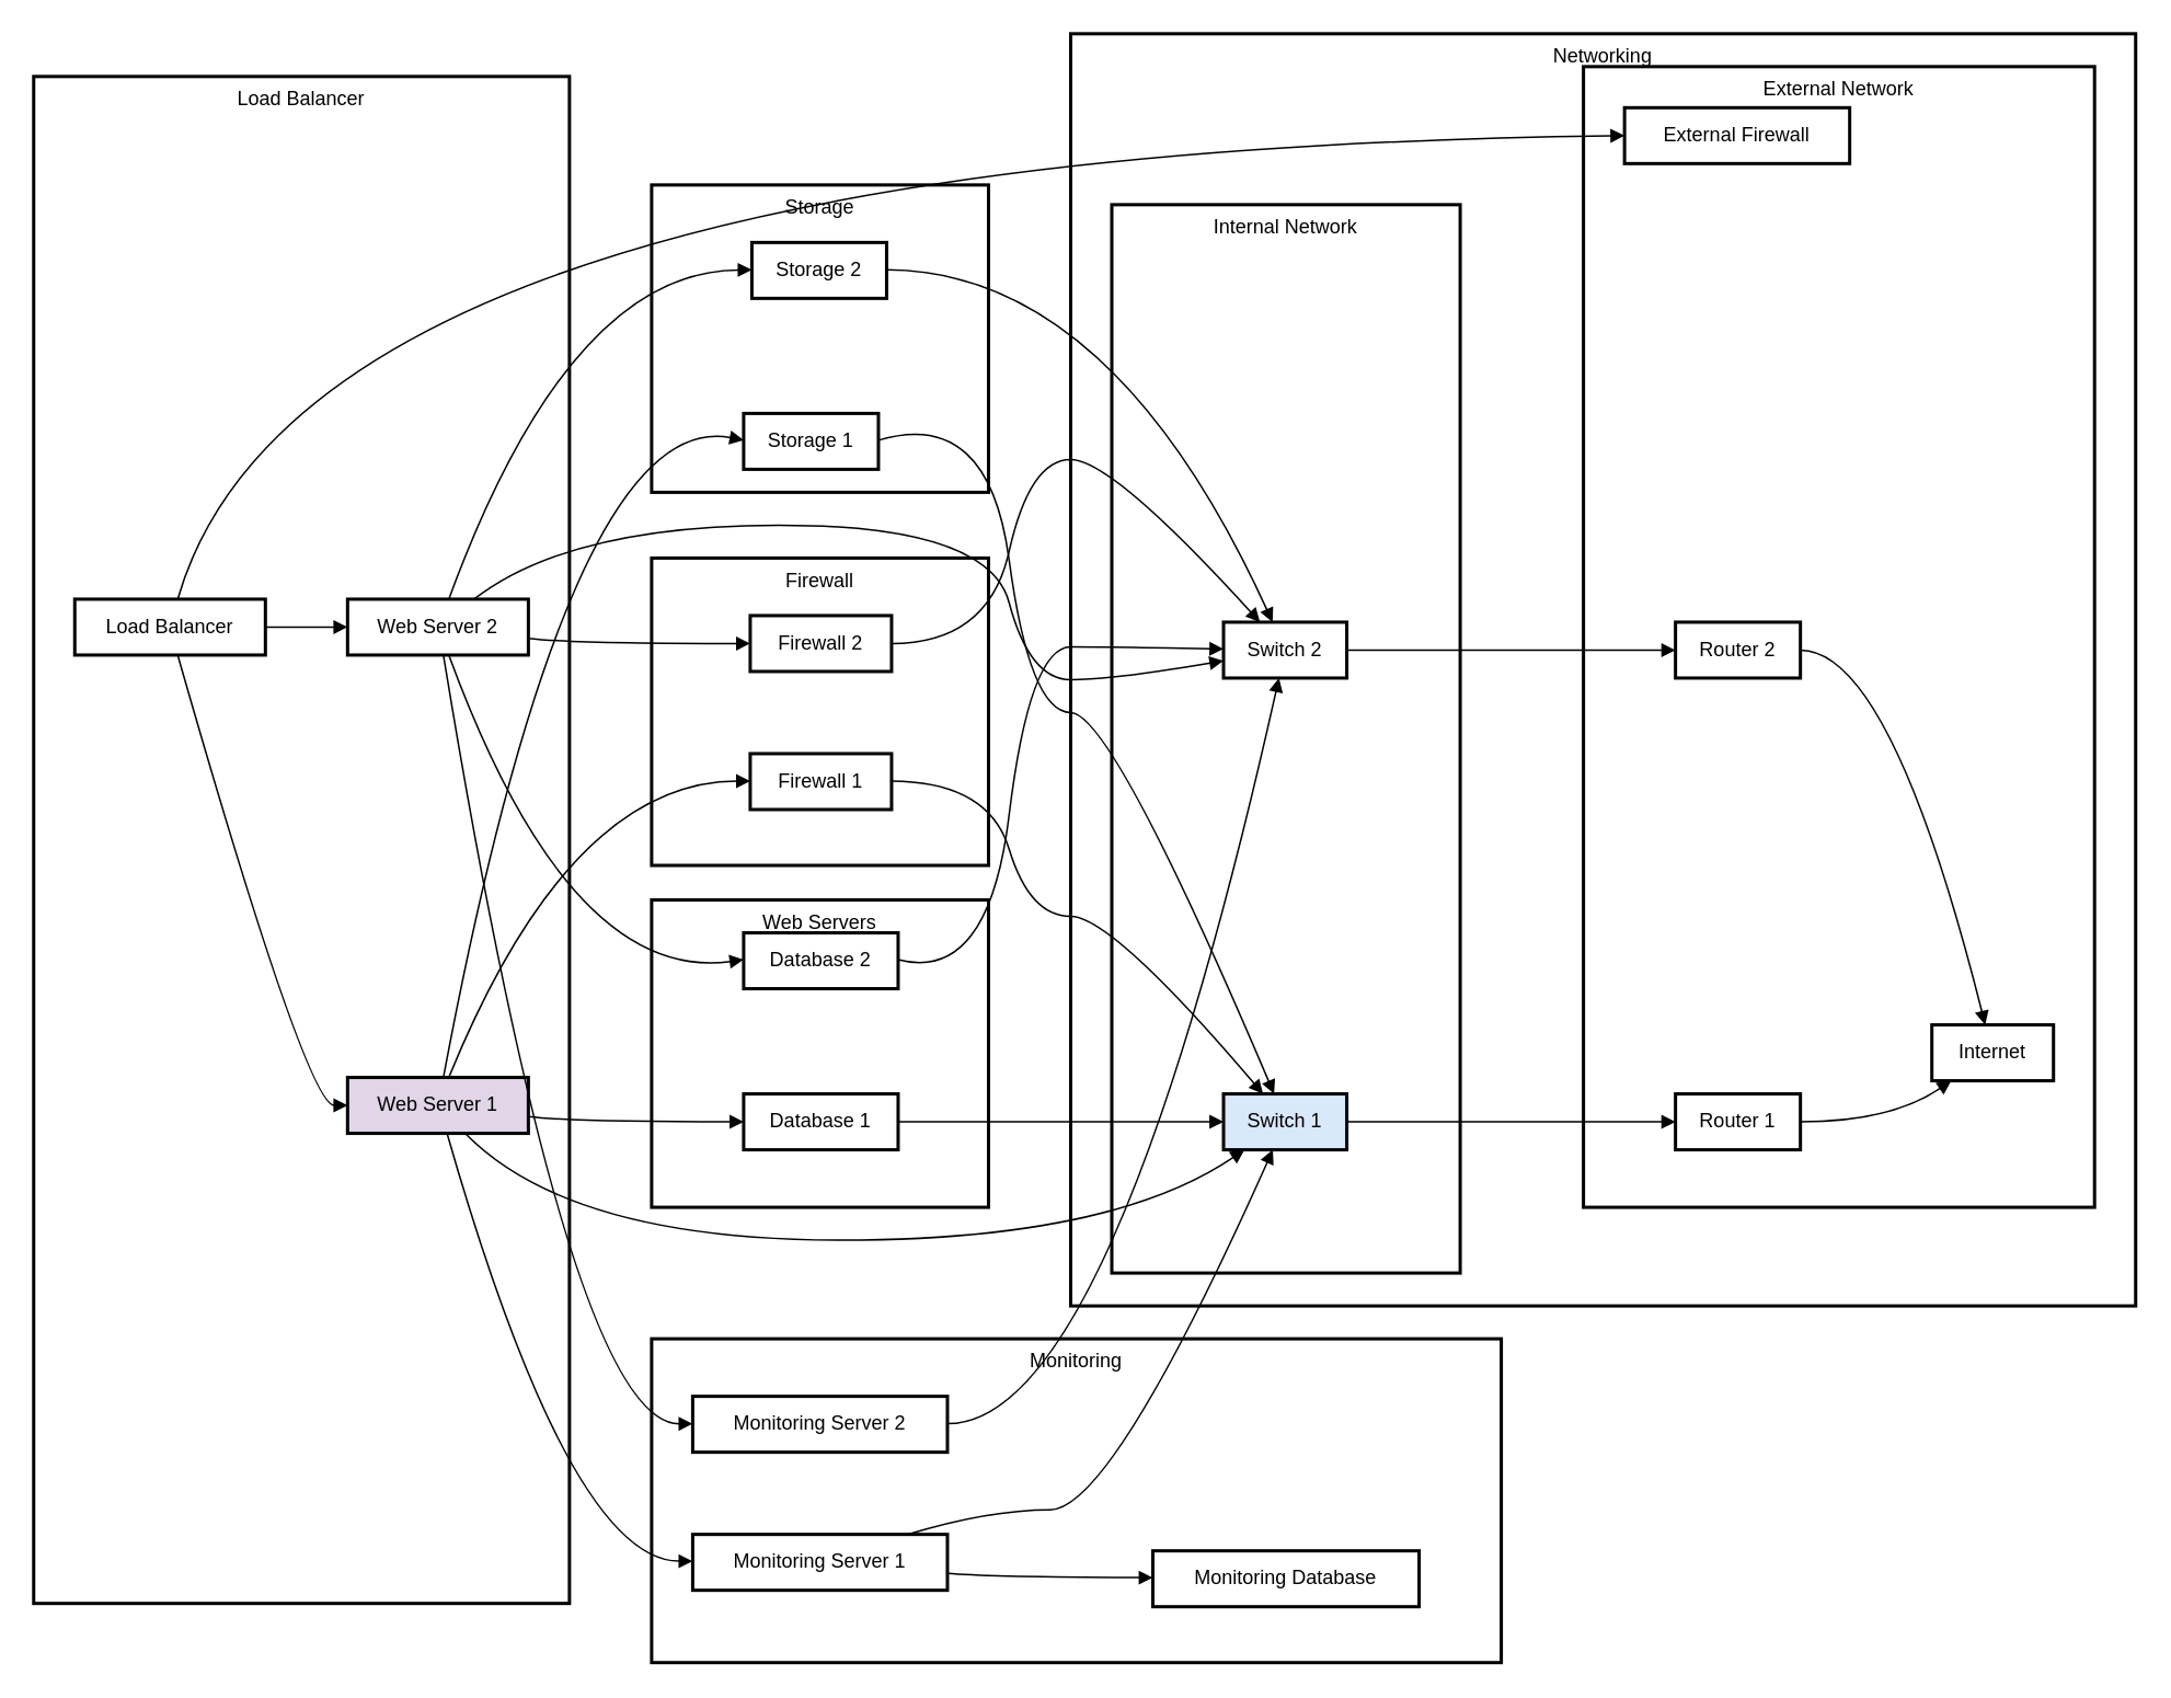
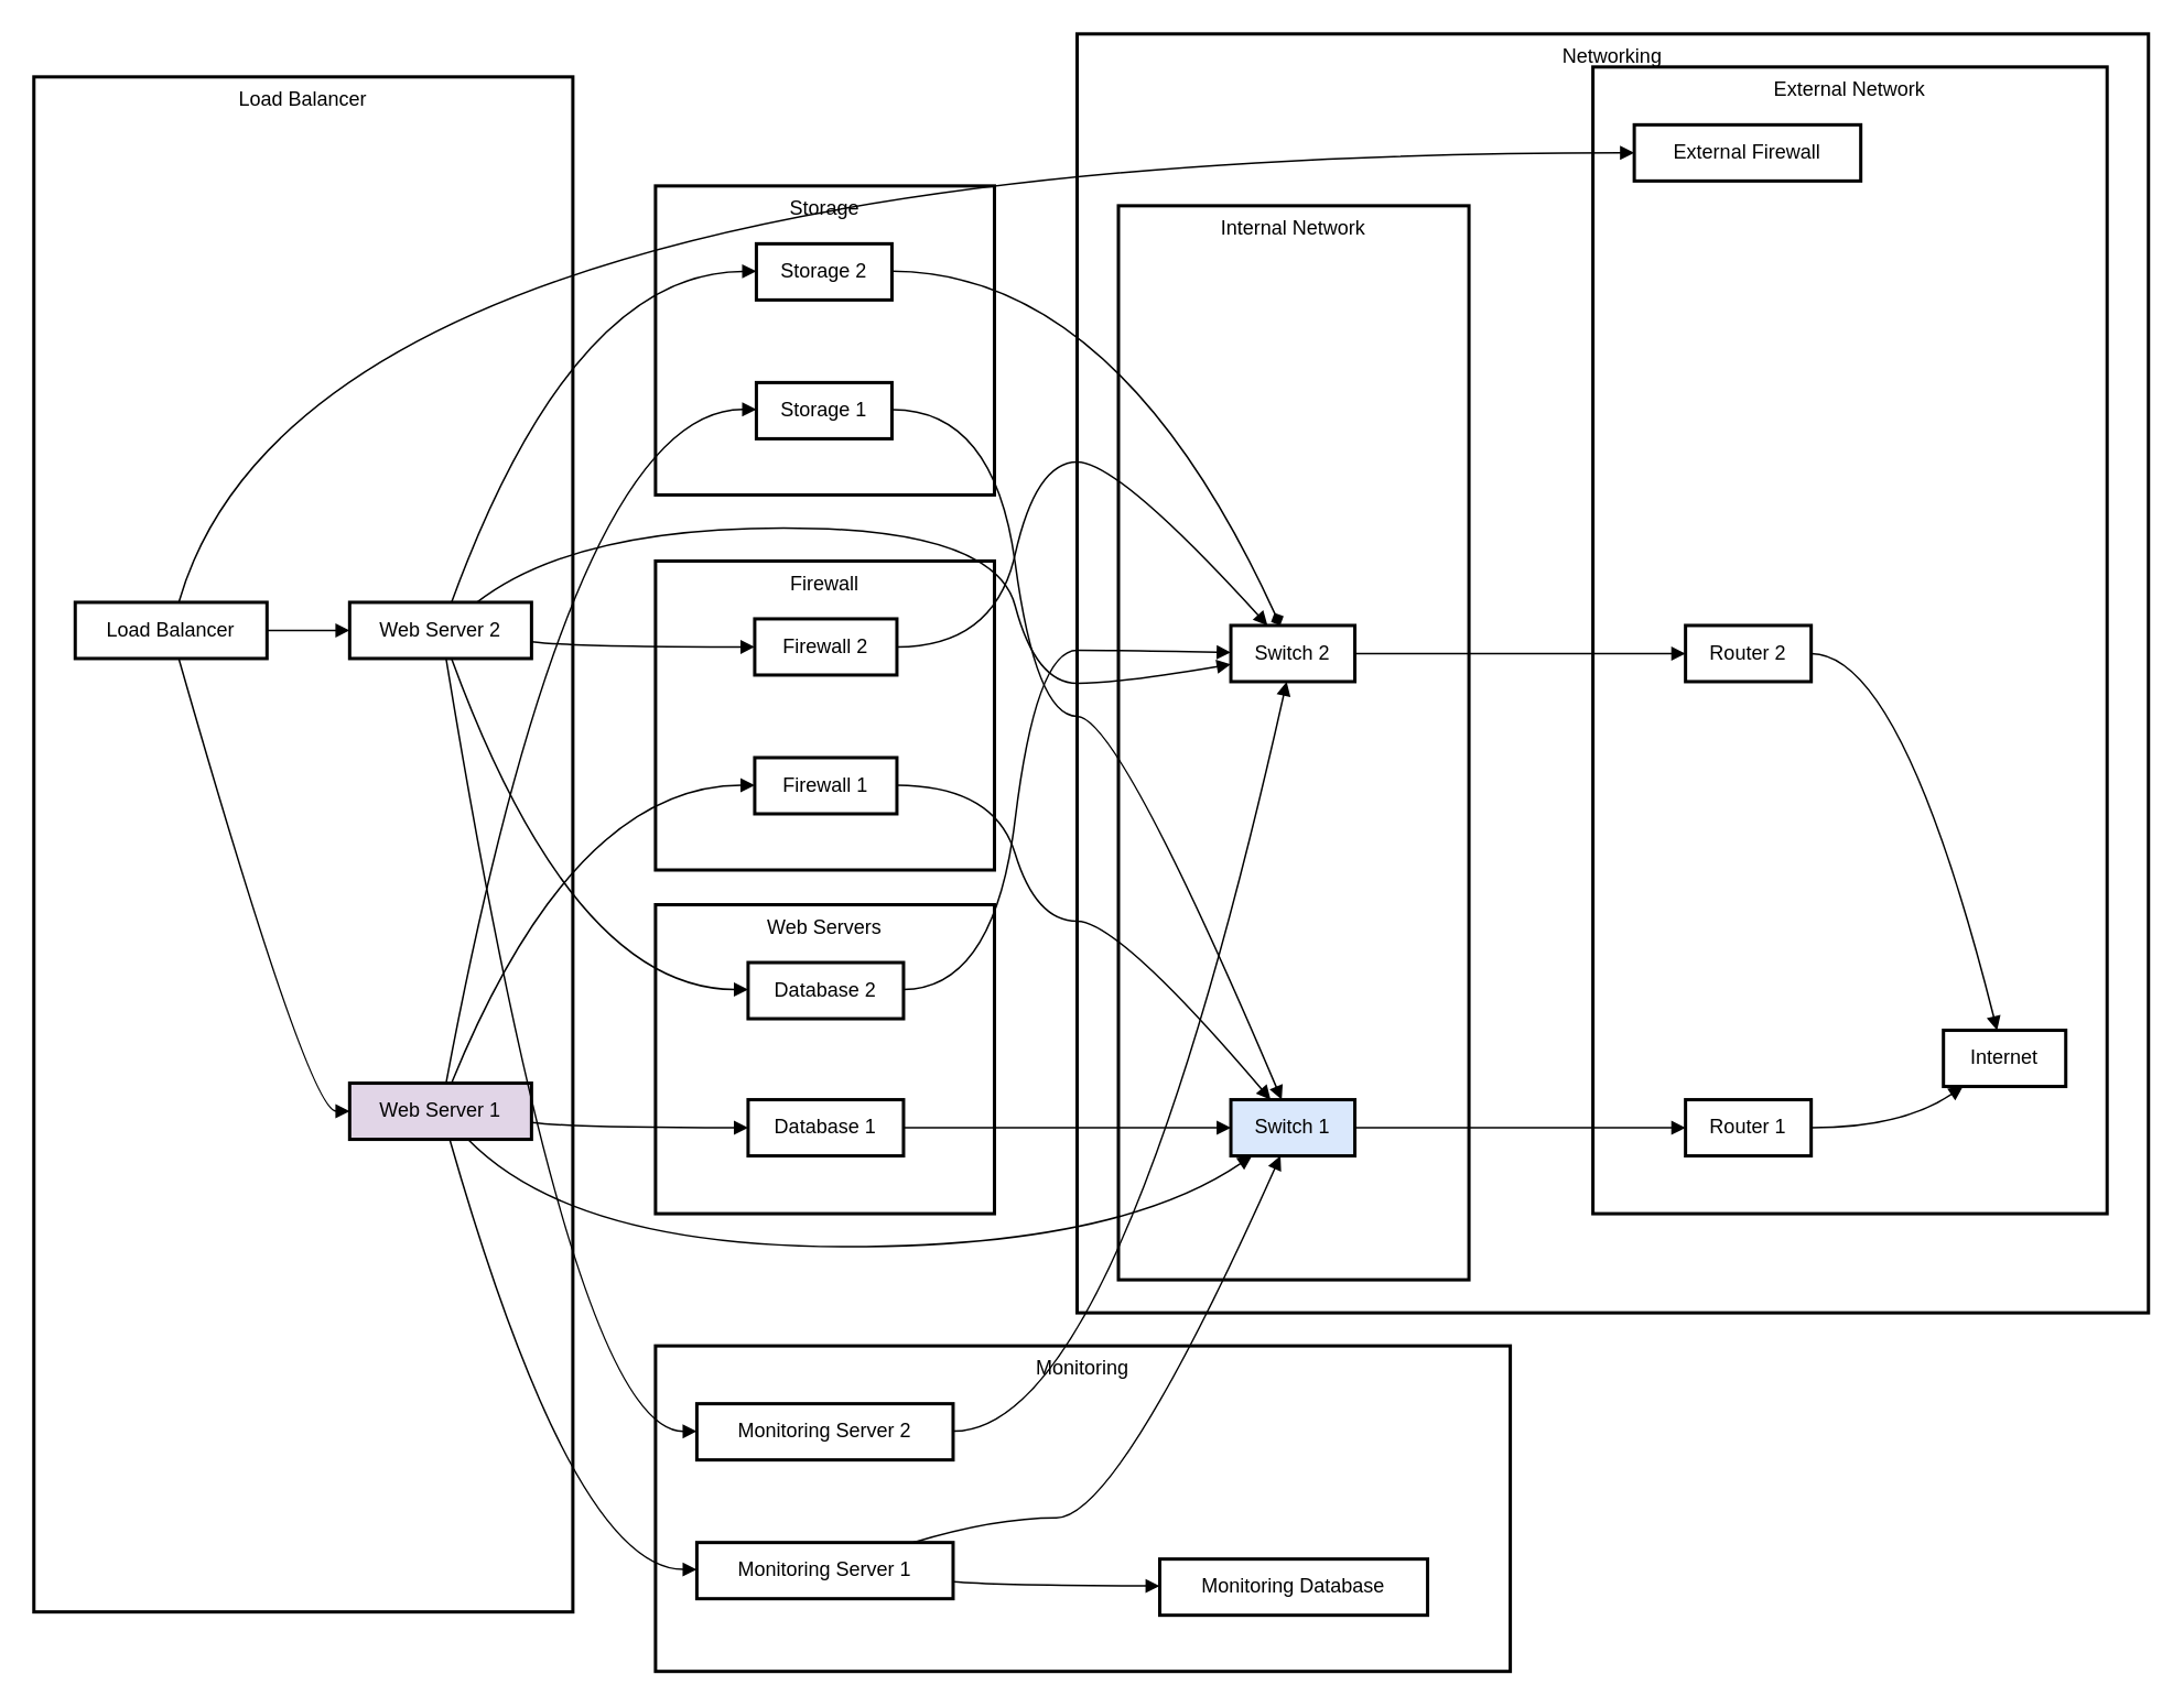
- <mxCell id="5" value="External Firewall" style="whiteSpace=wrap;strokeWidth=2;" vertex="1" parent="1"><mxGeometry x="988" y="65" width="137" height="34" as="geometry" /></mxCell>
+ <mxCell id="5" value="External Firewall" style="whiteSpace=wrap;strokeWidth=2;" vertex="1" parent="1"><mxGeometry x="988" y="75" width="137" height="34" as="geometry" /></mxCell>
- <mxCell id="12" value="Storage 1" style="whiteSpace=wrap;strokeWidth=2;" vertex="1" parent="1"><mxGeometry x="452" y="251" width="82" height="34" as="geometry" /></mxCell>
+ <mxCell id="12" value="Storage 1" style="whiteSpace=wrap;strokeWidth=2;" vertex="1" parent="1"><mxGeometry x="457" y="231" width="82" height="34" as="geometry" /></mxCell>
- <mxCell id="48" value="" style="curved=1;startArrow=none;endArrow=block;exitX=1.01;exitY=0.49;entryX=0.4;entryY=0.01;" edge="1" parent="1" source="13" target="10"><mxGeometry relative="1" as="geometry"><Array as="points"><mxPoint x="676" y="164" /></Array></mxGeometry></mxCell>
+ <mxCell id="48" value="" style="curved=1;startArrow=none;endArrow=diamond;exitX=1.01;exitY=0.49;entryX=0.4;entryY=0.01;" edge="1" parent="1" source="13" target="10"><mxGeometry relative="1" as="geometry"><Array as="points"><mxPoint x="676" y="164" /></Array></mxGeometry></mxCell>
- <mxCell id="23" value="Database 2" style="whiteSpace=wrap;strokeWidth=2;" vertex="1" parent="1"><mxGeometry x="452" y="567" width="94" height="34" as="geometry" /></mxCell>
+ <mxCell id="23" value="Database 2" style="whiteSpace=wrap;strokeWidth=2;" vertex="1" parent="1"><mxGeometry x="452" y="582" width="94" height="34" as="geometry" /></mxCell>
